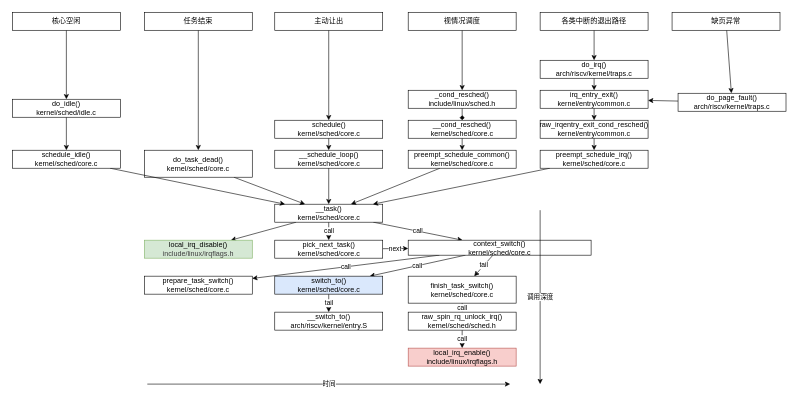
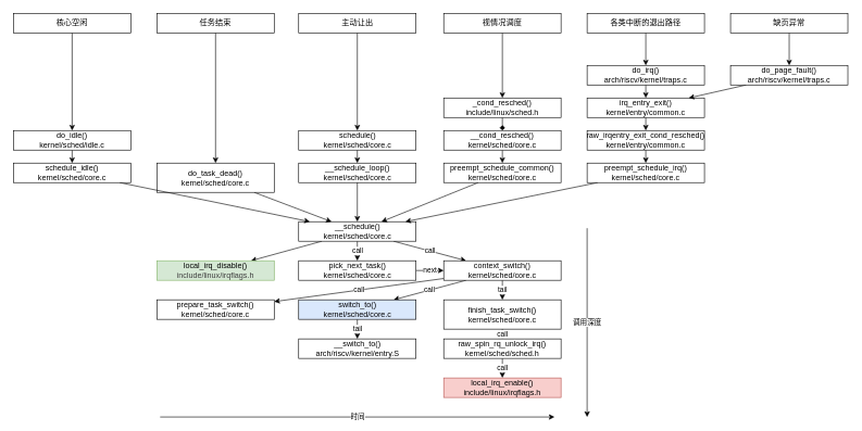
- <mxCell id="52" value="do_page_fault()&lt;div&gt;arch/riscv/kernel/traps.c&lt;/div&gt;" style="rounded=0;whiteSpace=wrap;html=1;fontSize=12;" vertex="1" parent="1"><mxGeometry x="1130" y="155" width="180" height="30" as="geometry" /></mxCell>
+ <mxCell id="52" value="do_page_fault()&lt;div&gt;arch/riscv/kernel/traps.c&lt;/div&gt;" style="rounded=0;whiteSpace=wrap;html=1;fontSize=12;" vertex="1" parent="1"><mxGeometry x="1120" y="100" width="180" height="30" as="geometry" /></mxCell>
- <mxCell id="35" value="do_idle()&lt;div&gt;kernel/sched/idle.c&lt;/div&gt;" style="rounded=0;whiteSpace=wrap;html=1;fontSize=12;" vertex="1" parent="1"><mxGeometry x="20" y="165" width="180" height="30" as="geometry" /></mxCell>
+ <mxCell id="35" value="do_idle()&lt;div&gt;kernel/sched/idle.c&lt;/div&gt;" style="rounded=0;whiteSpace=wrap;html=1;fontSize=12;" vertex="1" parent="1"><mxGeometry x="20" y="200" width="180" height="30" as="geometry" /></mxCell>
- <mxCell id="7" value="__task()&lt;div&gt;kernel/sched/core.c&lt;/div&gt;" style="rounded=0;whiteSpace=wrap;html=1;fontSize=12;" vertex="1" parent="1"><mxGeometry x="457.5" y="340" width="180" height="30" as="geometry" /></mxCell>
+ <mxCell id="7" value="__schedule()&lt;div&gt;kernel/sched/core.c&lt;/div&gt;" style="rounded=0;whiteSpace=wrap;html=1;fontSize=12;" vertex="1" parent="1"><mxGeometry x="457.5" y="340" width="180" height="30" as="geometry" /></mxCell>
- <mxCell id="11" value="context_switch()&lt;div&gt;kernel/sched/core.c&lt;/div&gt;" style="rounded=0;whiteSpace=wrap;html=1;fontSize=12;" vertex="1" parent="1"><mxGeometry x="680" y="400" width="305" height="25" as="geometry" /></mxCell>
+ <mxCell id="11" value="context_switch()&lt;div&gt;kernel/sched/core.c&lt;/div&gt;" style="rounded=0;whiteSpace=wrap;html=1;fontSize=12;" vertex="1" parent="1"><mxGeometry x="680" y="400" width="180" height="30" as="geometry" /></mxCell>
